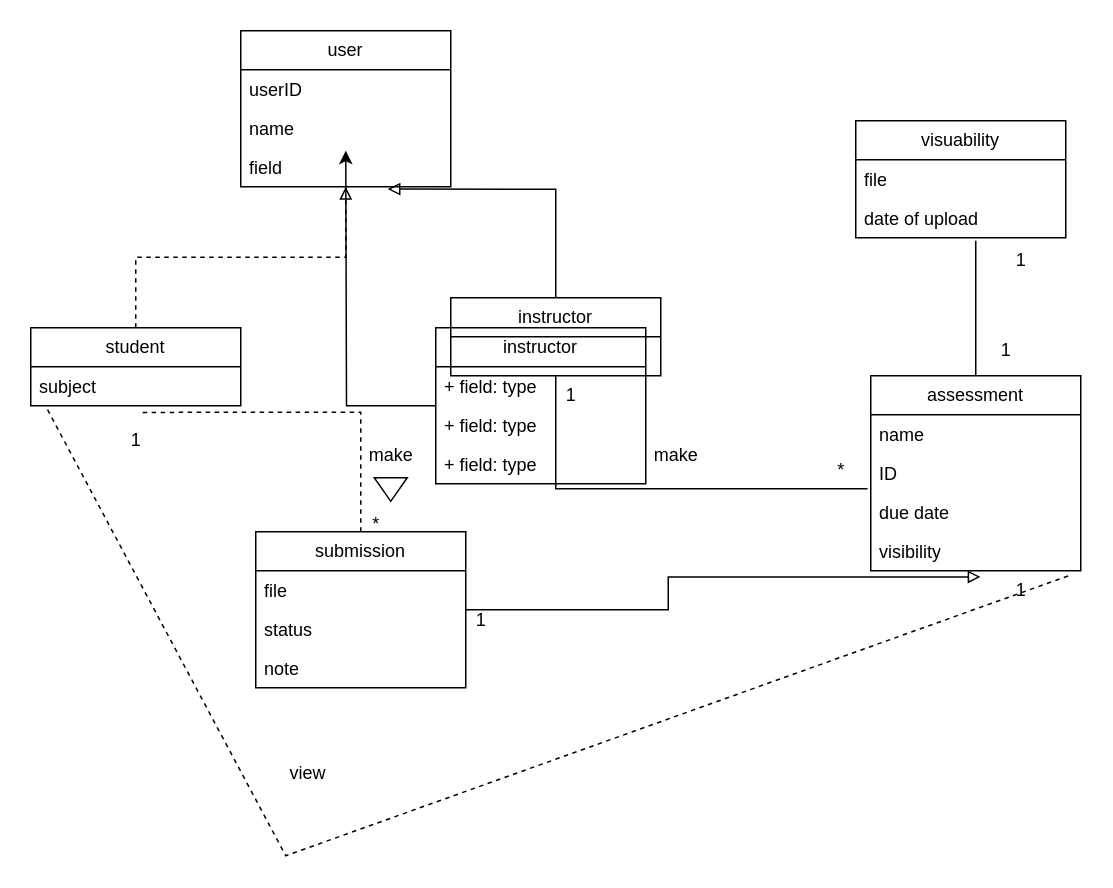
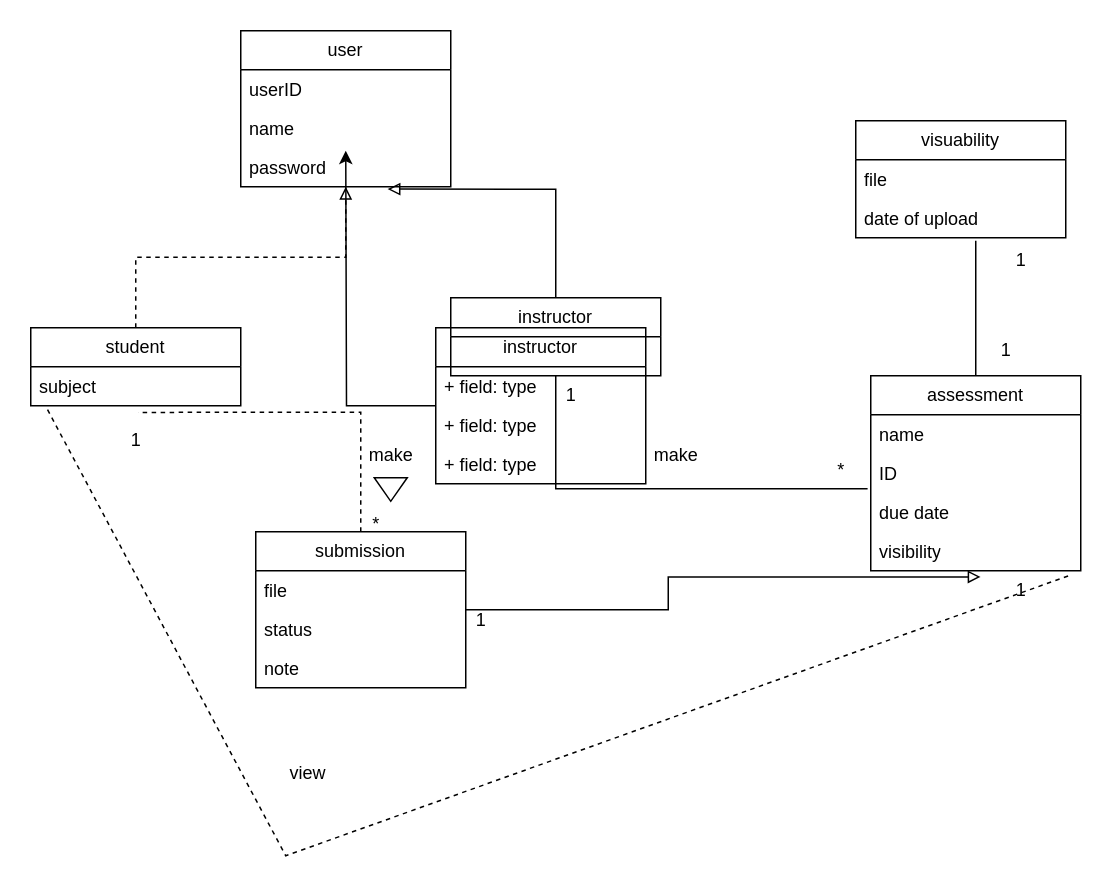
- <mxCell id="5" value="field" style="text;strokeColor=none;fillColor=none;align=left;verticalAlign=top;spacingLeft=4;spacingRight=4;overflow=hidden;rotatable=0;points=[[0,0.5],[1,0.5]];portConstraint=eastwest;whiteSpace=wrap;html=1;" vertex="1" parent="2"><mxGeometry y="78" width="140" height="26" as="geometry" /></mxCell>
+ <mxCell id="5" value="password" style="text;strokeColor=none;fillColor=none;align=left;verticalAlign=top;spacingLeft=4;spacingRight=4;overflow=hidden;rotatable=0;points=[[0,0.5],[1,0.5]];portConstraint=eastwest;whiteSpace=wrap;html=1;" vertex="1" parent="2"><mxGeometry y="78" width="140" height="26" as="geometry" /></mxCell>
